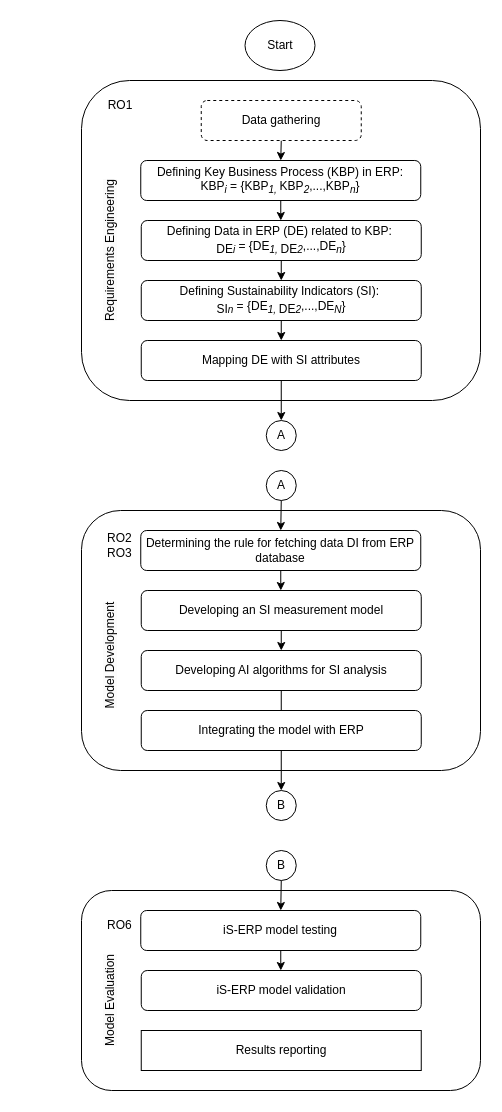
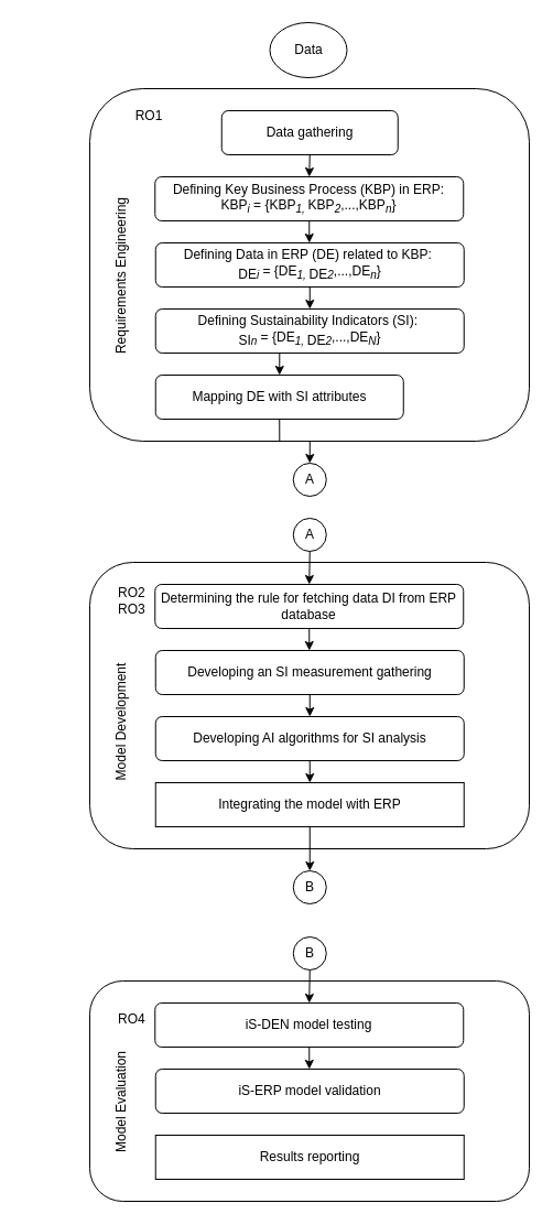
- <mxCell id="3" value="Start" style="ellipse;whiteSpace=wrap;html=1;" vertex="1" parent="1"><mxGeometry x="244.5" y="20" width="70" height="50" as="geometry" /></mxCell>
+ <mxCell id="3" value="Data" style="ellipse;whiteSpace=wrap;html=1;" vertex="1" parent="1"><mxGeometry x="244.5" y="20" width="70" height="50" as="geometry" /></mxCell>
- <mxCell id="4" value="RO1" style="text;html=1;align=center;verticalAlign=middle;whiteSpace=wrap;rounded=0;" vertex="1" parent="1"><mxGeometry x="90" y="90" width="60" height="30" as="geometry" /></mxCell>
+ <mxCell id="4" value="RO1" style="text;html=1;align=center;verticalAlign=middle;whiteSpace=wrap;rounded=0;" vertex="1" parent="1"><mxGeometry x="105" y="90" width="60" height="30" as="geometry" /></mxCell>
- <mxCell id="6" value="Data gathering" style="rounded=1;whiteSpace=wrap;html=1;dashed=1;" vertex="1" parent="1"><mxGeometry x="200.75" y="100" width="160" height="40" as="geometry" /></mxCell>
+ <mxCell id="6" value="Data gathering" style="rounded=1;whiteSpace=wrap;html=1;" vertex="1" parent="1"><mxGeometry x="200.75" y="100" width="160" height="40" as="geometry" /></mxCell>
- <mxCell id="14" value="Mapping DE with SI attributes" style="rounded=1;whiteSpace=wrap;html=1;" vertex="1" parent="1"><mxGeometry x="140.75" y="340" width="280" height="40" as="geometry" /></mxCell>
+ <mxCell id="14" value="Mapping DE with SI attributes" style="rounded=1;whiteSpace=wrap;html=1;" vertex="1" parent="1"><mxGeometry x="140.75" y="340" width="225" height="40" as="geometry" /></mxCell>
- <mxCell id="20" value="Developing an SI measurement model" style="rounded=1;whiteSpace=wrap;html=1;" vertex="1" parent="1"><mxGeometry x="140.75" y="590" width="280" height="40" as="geometry" /></mxCell>
+ <mxCell id="20" value="Developing an SI measurement gathering" style="rounded=1;whiteSpace=wrap;html=1;" vertex="1" parent="1"><mxGeometry x="140.75" y="590" width="280" height="40" as="geometry" /></mxCell>
- <mxCell id="21" style="edgeStyle=orthogonalEdgeStyle;rounded=0;orthogonalLoop=1;jettySize=auto;html=1;exitX=0.5;exitY=1;exitDx=0;exitDy=0;entryX=0.5;entryY=0;entryDx=0;entryDy=0;endArrow=none;" edge="1" parent="1" source="22" target="24"><mxGeometry relative="1" as="geometry" /></mxCell>
+ <mxCell id="21" style="edgeStyle=orthogonalEdgeStyle;rounded=0;orthogonalLoop=1;jettySize=auto;html=1;exitX=0.5;exitY=1;exitDx=0;exitDy=0;entryX=0.5;entryY=0;entryDx=0;entryDy=0;" edge="1" parent="1" source="22" target="24"><mxGeometry relative="1" as="geometry" /></mxCell>
- <mxCell id="24" value="Integrating the model with ERP" style="rounded=1;whiteSpace=wrap;html=1;" vertex="1" parent="1"><mxGeometry x="140.75" y="710" width="280" height="40" as="geometry" /></mxCell>
+ <mxCell id="24" value="Integrating the model with ERP" style="whiteSpace=wrap;html=1;rounded=0;" vertex="1" parent="1"><mxGeometry x="140.75" y="710" width="280" height="40" as="geometry" /></mxCell>
- <mxCell id="31" value="RO6" style="text;html=1;align=left;verticalAlign=middle;whiteSpace=wrap;rounded=0;" vertex="1" parent="1"><mxGeometry x="105" y="910" width="30" height="30" as="geometry" /></mxCell>
+ <mxCell id="31" value="RO4" style="text;html=1;align=left;verticalAlign=middle;whiteSpace=wrap;rounded=0;" vertex="1" parent="1"><mxGeometry x="105" y="910" width="30" height="30" as="geometry" /></mxCell>
- <mxCell id="33" value="iS-ERP model testing" style="rounded=1;whiteSpace=wrap;html=1;" vertex="1" parent="1"><mxGeometry x="140.25" y="910" width="280" height="40" as="geometry" /></mxCell>
+ <mxCell id="33" value="iS-DEN model testing" style="rounded=1;whiteSpace=wrap;html=1;" vertex="1" parent="1"><mxGeometry x="140.25" y="910" width="280" height="40" as="geometry" /></mxCell>
